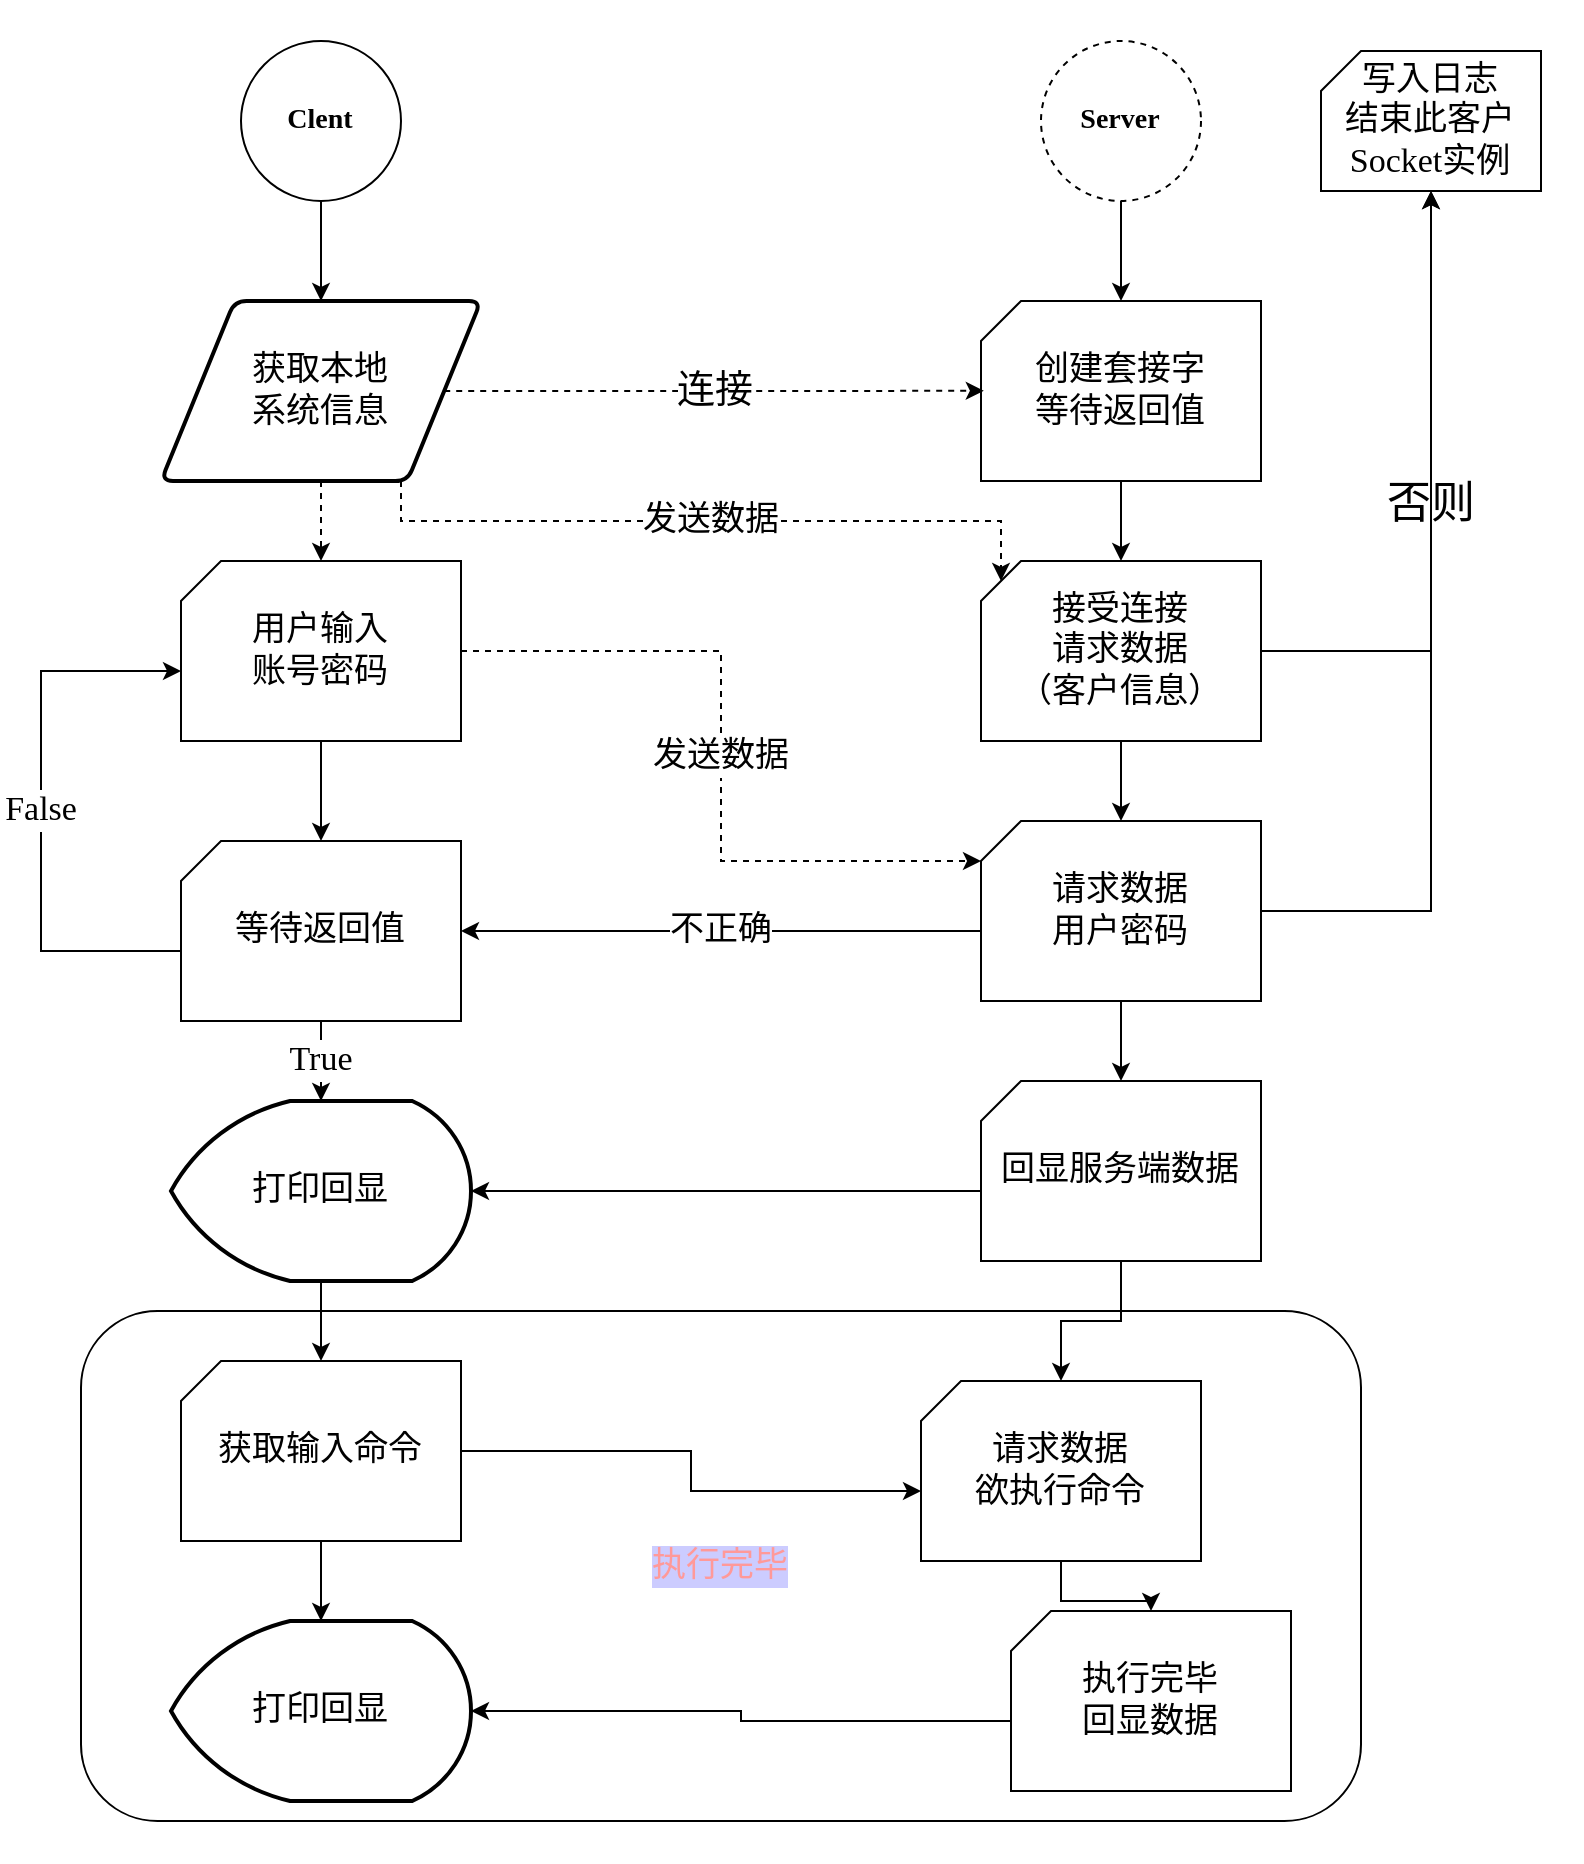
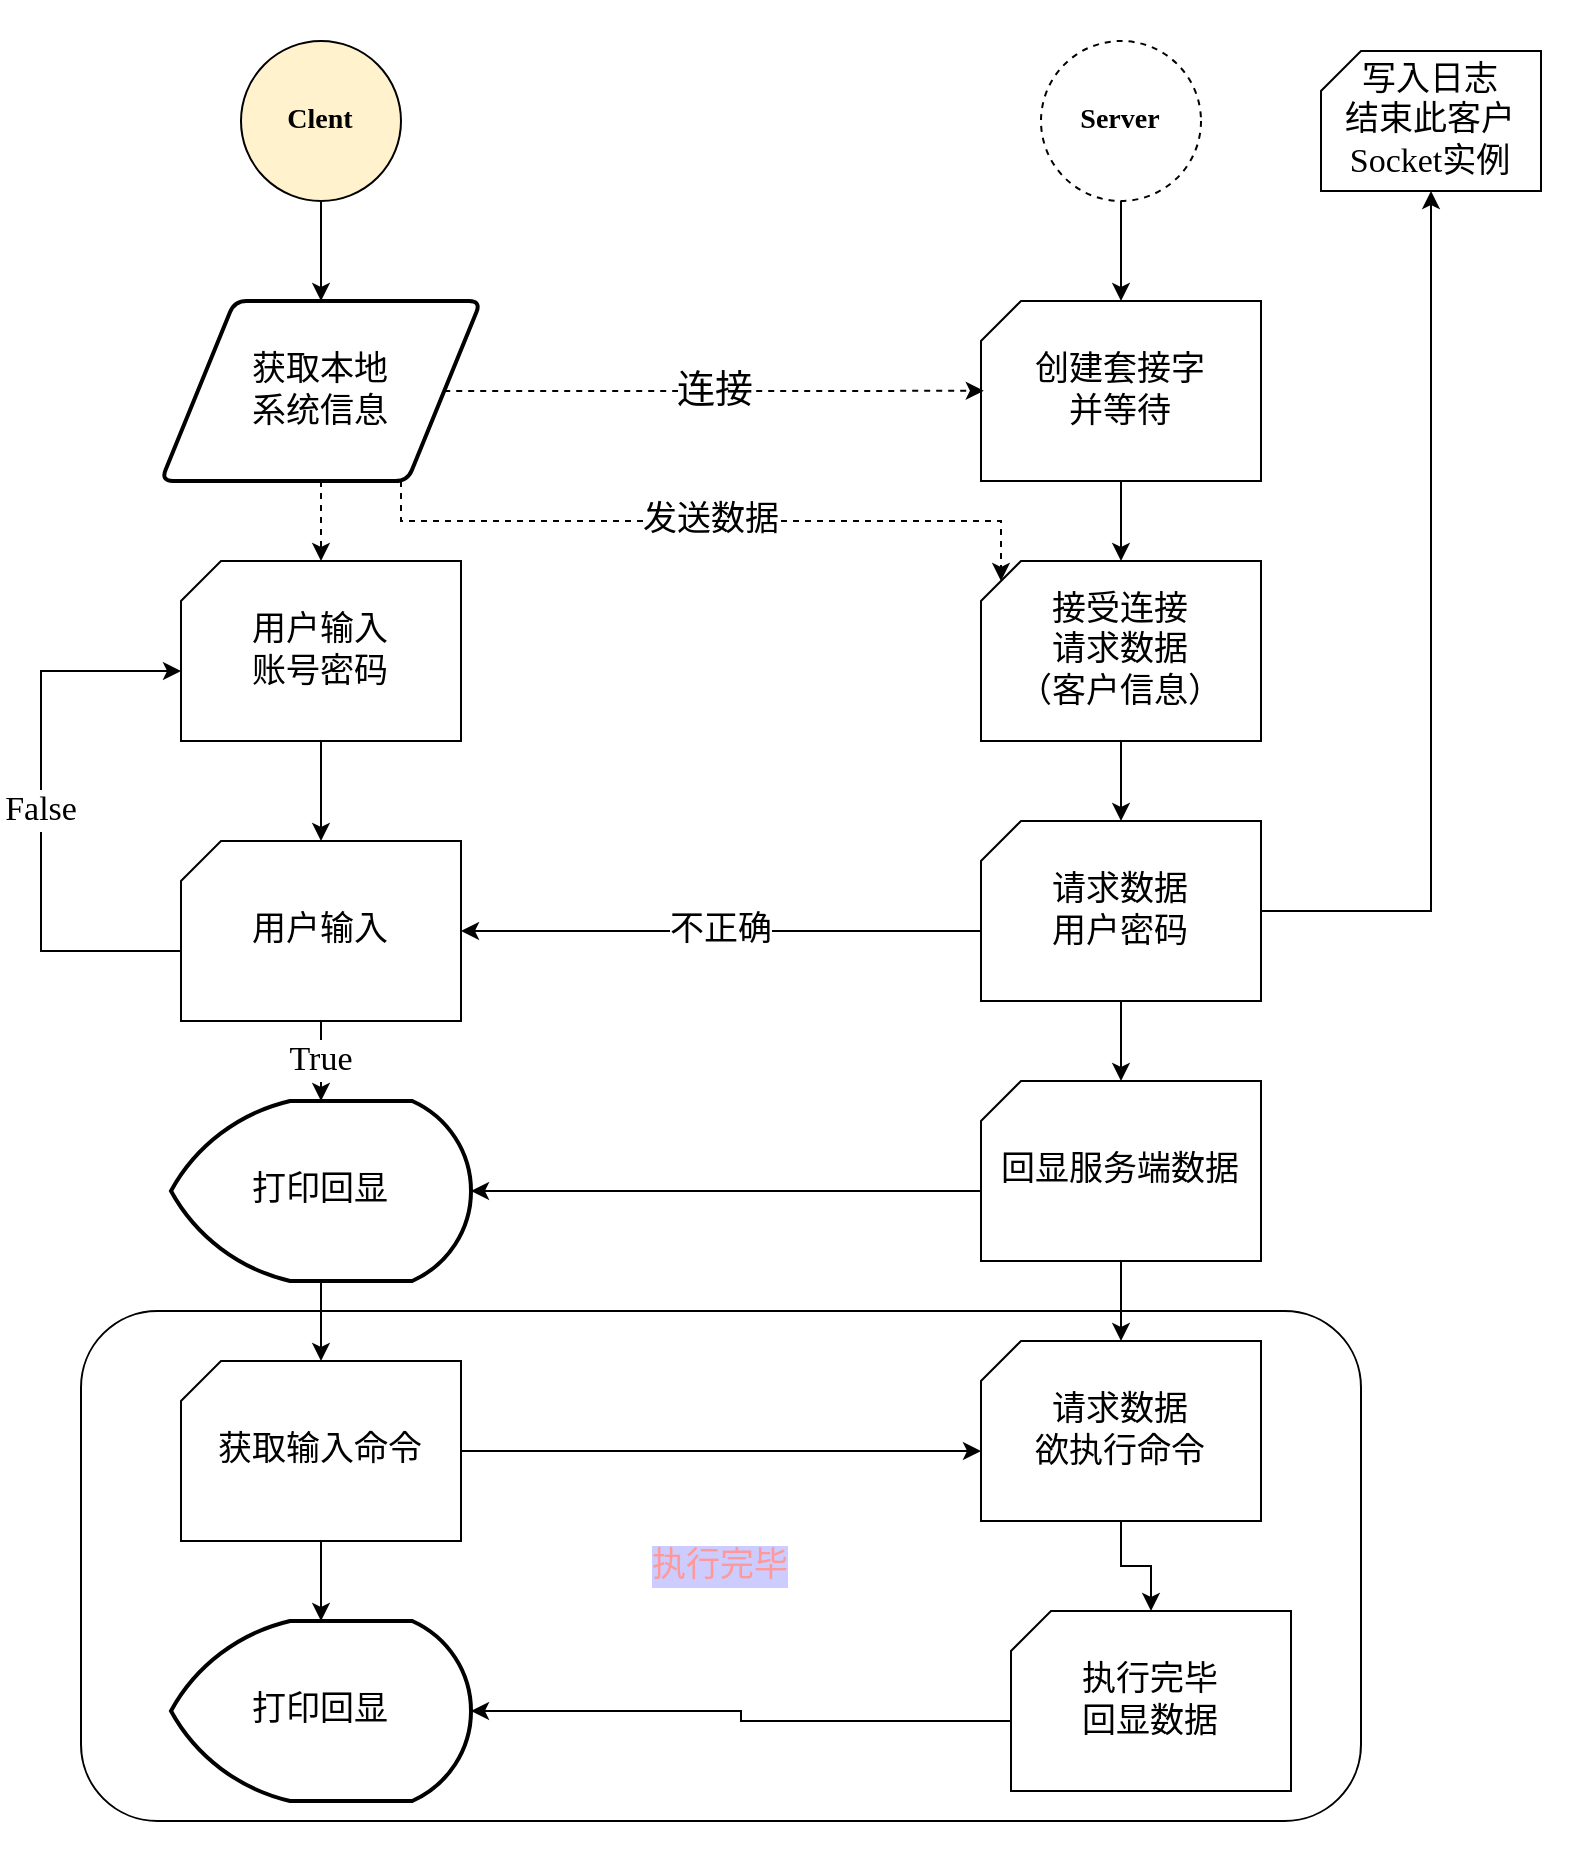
- <mxCell id="3" value="&lt;h1 style=&quot;font-size: 14px;&quot;&gt;&lt;font style=&quot;font-size: 14px;&quot;&gt;Clent&lt;/font&gt;&lt;/h1&gt;" style="ellipse;whiteSpace=wrap;html=1;aspect=fixed;fontFamily=Garamond;fontSize=14;" parent="1" vertex="1"><mxGeometry x="120" y="20" width="80" height="80" as="geometry" /></mxCell>
+ <mxCell id="3" value="&lt;h1 style=&quot;font-size: 14px;&quot;&gt;&lt;font style=&quot;font-size: 14px;&quot;&gt;Clent&lt;/font&gt;&lt;/h1&gt;" style="ellipse;whiteSpace=wrap;html=1;aspect=fixed;fontFamily=Garamond;fontSize=14;fillColor=#fff2cc;" parent="1" vertex="1"><mxGeometry x="120" y="20" width="80" height="80" as="geometry" /></mxCell>
- <mxCell id="7" value="创建套接字&lt;br style=&quot;font-size: 17px;&quot;&gt;等待返回值" style="verticalLabelPosition=middle;verticalAlign=middle;html=1;shape=card;whiteSpace=wrap;size=20;arcSize=12;fontFamily=Garamond;fontSize=17;labelPosition=center;align=center;" parent="1" vertex="1"><mxGeometry x="490" y="150" width="140" height="90" as="geometry" /></mxCell>
+ <mxCell id="7" value="创建套接字&lt;br style=&quot;font-size: 17px;&quot;&gt;并等待" style="verticalLabelPosition=middle;verticalAlign=middle;html=1;shape=card;whiteSpace=wrap;size=20;arcSize=12;fontFamily=Garamond;fontSize=17;labelPosition=center;align=center;" parent="1" vertex="1"><mxGeometry x="490" y="150" width="140" height="90" as="geometry" /></mxCell>
- <mxCell id="8" value="&lt;font style=&quot;font-size: 22px&quot;&gt;否则&lt;/font&gt;" style="edgeStyle=orthogonalEdgeStyle;rounded=0;orthogonalLoop=1;jettySize=auto;html=1;exitX=1;exitY=0.5;exitDx=0;exitDy=0;exitPerimeter=0;entryX=0.5;entryY=1;entryDx=0;entryDy=0;entryPerimeter=0;fontFamily=Garamond;fontSize=17;" parent="1" source="10" target="26" edge="1"><mxGeometry relative="1" as="geometry" /></mxCell>
- <mxCell id="27" value="发送数据" style="edgeStyle=orthogonalEdgeStyle;rounded=0;orthogonalLoop=1;jettySize=auto;html=1;exitX=1;exitY=0.5;exitDx=0;exitDy=0;exitPerimeter=0;entryX=0;entryY=0;entryDx=0;entryDy=20;entryPerimeter=0;fontFamily=Garamond;fontSize=17;dashed=1;" parent="1" source="29" target="14" edge="1"><mxGeometry relative="1" as="geometry" /></mxCell>
- <mxCell id="32" value="等待返回值" style="verticalLabelPosition=middle;verticalAlign=middle;html=1;shape=card;whiteSpace=wrap;size=20;arcSize=12;fontFamily=Garamond;fontSize=17;labelPosition=center;align=center;" parent="1" vertex="1"><mxGeometry x="90" y="420" width="140" height="90" as="geometry" /></mxCell>
+ <mxCell id="32" value="用户输入" style="verticalLabelPosition=middle;verticalAlign=middle;html=1;shape=card;whiteSpace=wrap;size=20;arcSize=12;fontFamily=Garamond;fontSize=17;labelPosition=center;align=center;" parent="1" vertex="1"><mxGeometry x="90" y="420" width="140" height="90" as="geometry" /></mxCell>
- <mxCell id="19" value="请求数据&lt;br&gt;欲执行命令" style="verticalLabelPosition=middle;verticalAlign=middle;html=1;shape=card;whiteSpace=wrap;size=20;arcSize=12;fontFamily=Garamond;fontSize=17;labelPosition=center;align=center;" parent="1" vertex="1"><mxGeometry x="460" y="690" width="140" height="90" as="geometry" /></mxCell>
+ <mxCell id="19" value="请求数据&lt;br&gt;欲执行命令" style="verticalLabelPosition=middle;verticalAlign=middle;html=1;shape=card;whiteSpace=wrap;size=20;arcSize=12;fontFamily=Garamond;fontSize=17;labelPosition=center;align=center;" parent="1" vertex="1"><mxGeometry x="490" y="670" width="140" height="90" as="geometry" /></mxCell>
